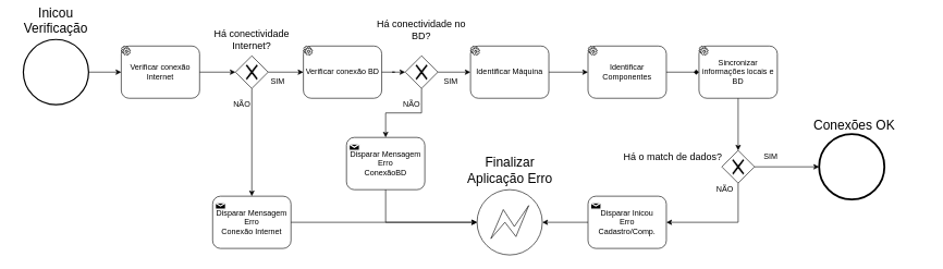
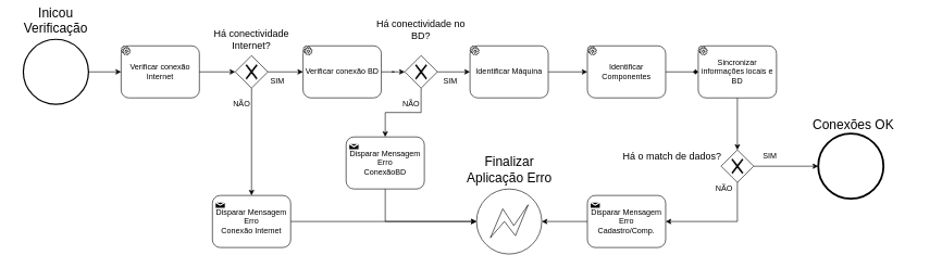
- <mxCell id="33" value="Disparar Inicou&lt;br&gt;Erro &lt;br&gt;Cadastro/Comp." style="shape=ext;rounded=1;html=1;whiteSpace=wrap;" parent="32" vertex="1"><mxGeometry width="120" height="80" as="geometry" /></mxCell>
+ <mxCell id="33" value="Disparar Mensagem&lt;br&gt;Erro &lt;br&gt;Cadastro/Comp." style="shape=ext;rounded=1;html=1;whiteSpace=wrap;" parent="32" vertex="1"><mxGeometry width="120" height="80" as="geometry" /></mxCell>
